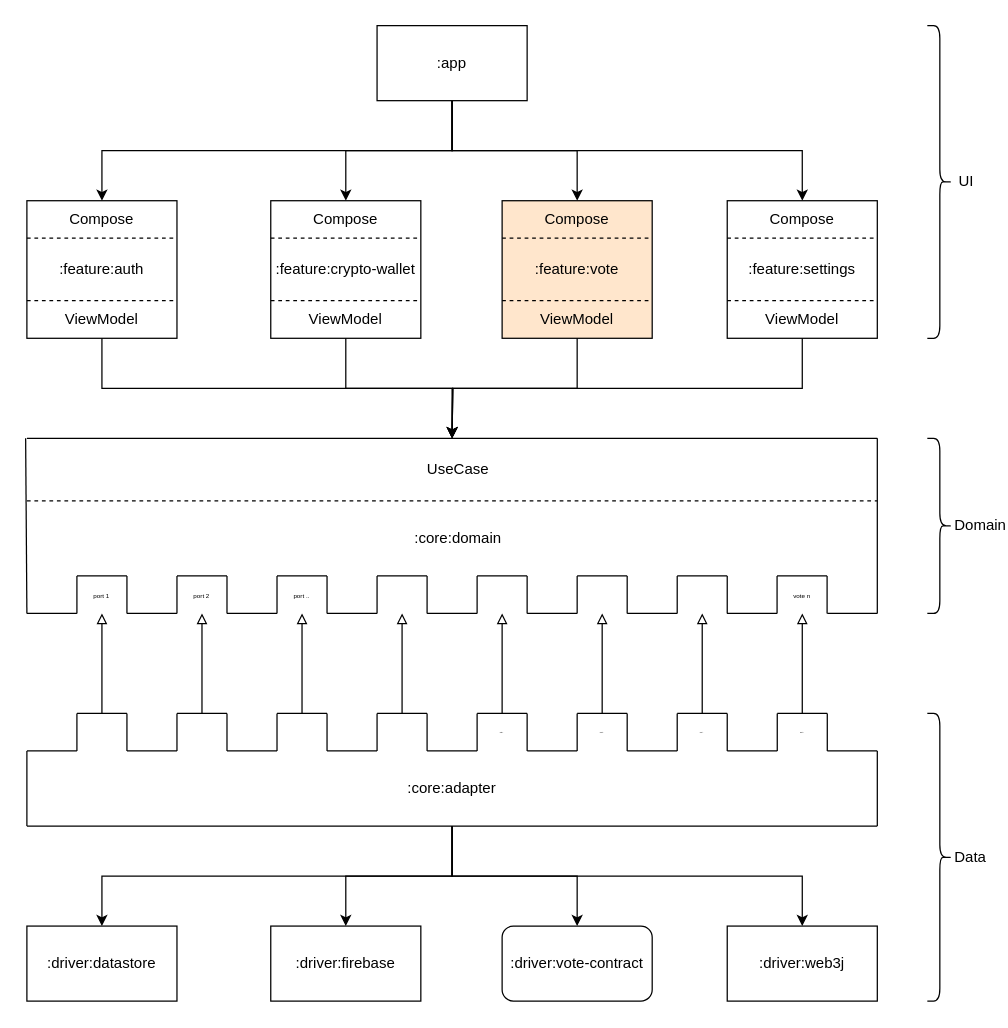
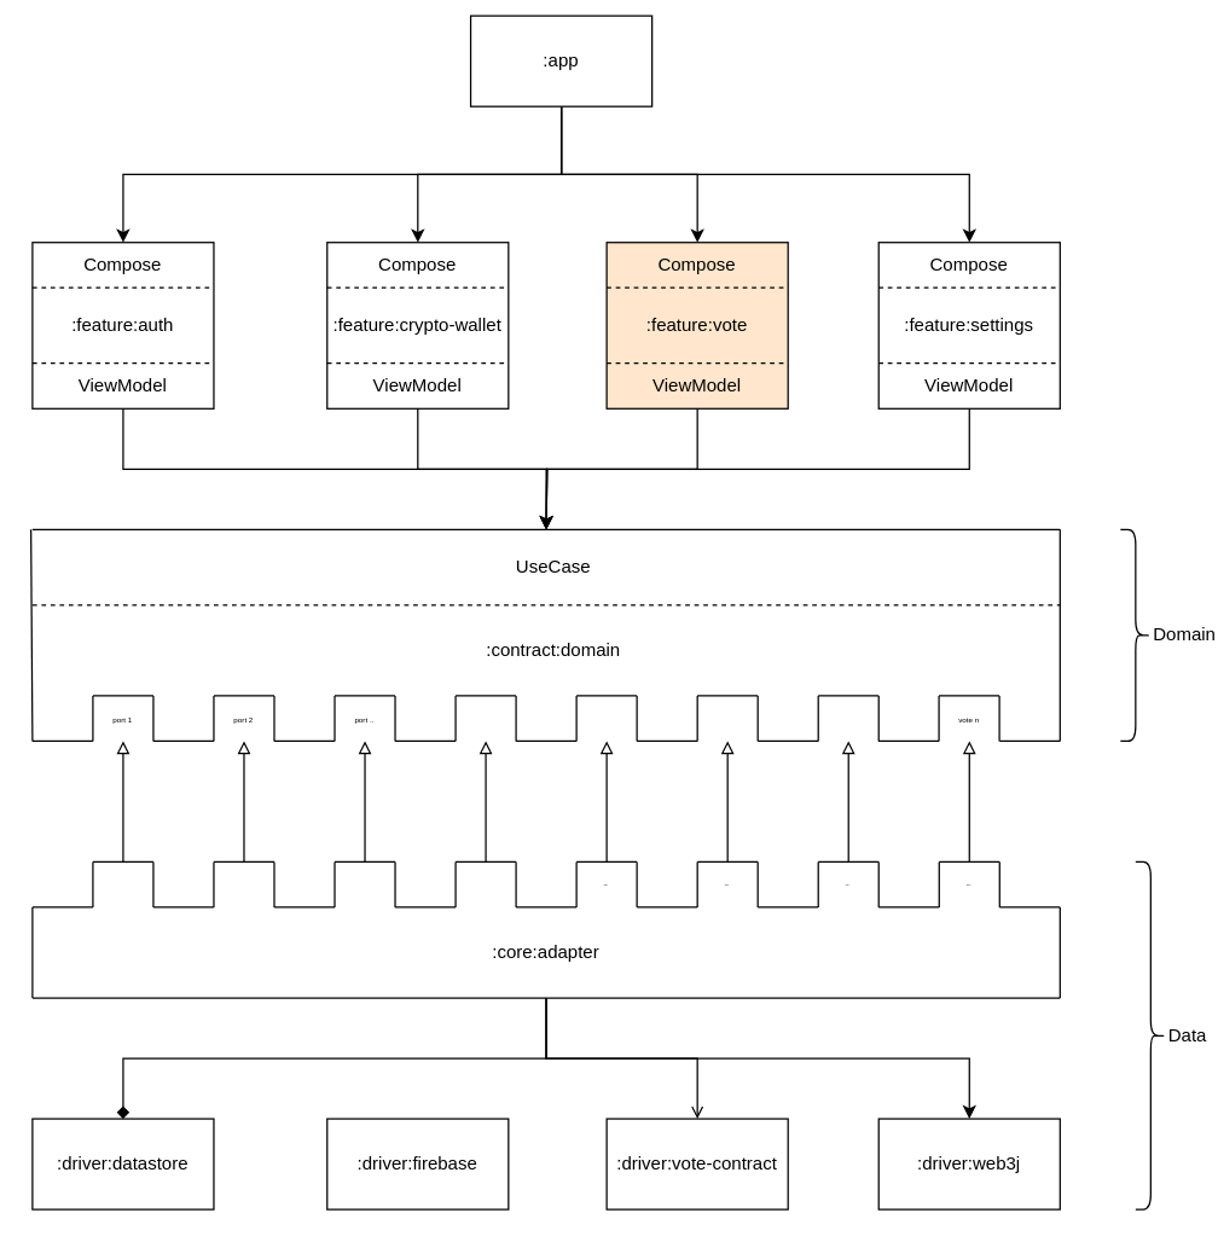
- <mxCell id="6" value=":app" style="rounded=0;whiteSpace=wrap;html=1;" parent="1" vertex="1"><mxGeometry x="301" y="20" width="120" height="60" as="geometry" /></mxCell>
+ <mxCell id="6" value=":app" style="rounded=0;whiteSpace=wrap;html=1;" parent="1" vertex="1"><mxGeometry x="311" y="10" width="120" height="60" as="geometry" /></mxCell>
- <mxCell id="128" value="&amp;nbsp;UI" style="shape=curlyBracket;whiteSpace=wrap;html=1;rounded=1;flipH=1;labelPosition=right;verticalLabelPosition=middle;align=left;verticalAlign=middle;" parent="1" vertex="1"><mxGeometry x="741" y="20" width="20" height="250" as="geometry" /></mxCell>
- <mxCell id="117" value=":core:domain" style="rounded=0;whiteSpace=wrap;html=1;fillColor=none;strokeColor=none;" parent="66" vertex="1"><mxGeometry x="286" y="50" width="120" height="60" as="geometry" /></mxCell>
+ <mxCell id="117" value=":contract:domain" style="rounded=0;whiteSpace=wrap;html=1;fillColor=none;strokeColor=none;" parent="66" vertex="1"><mxGeometry x="286" y="50" width="120" height="60" as="geometry" /></mxCell>
- <mxCell id="130" value="Data" style="shape=curlyBracket;whiteSpace=wrap;html=1;rounded=1;flipH=1;labelPosition=right;verticalLabelPosition=middle;align=left;verticalAlign=middle;" parent="1" vertex="1"><mxGeometry x="741" y="570" width="20" height="230" as="geometry" /></mxCell>
+ <mxCell id="130" value="Data" style="shape=curlyBracket;whiteSpace=wrap;html=1;rounded=1;flipH=1;labelPosition=right;verticalLabelPosition=middle;align=left;verticalAlign=middle;" parent="1" vertex="1"><mxGeometry x="751" y="570" width="20" height="230" as="geometry" /></mxCell>
- <mxCell id="62" style="edgeStyle=orthogonalEdgeStyle;rounded=0;orthogonalLoop=1;jettySize=auto;html=1;entryX=0.5;entryY=0;entryDx=0;entryDy=0;" parent="1" source="59" target="8" edge="1"><mxGeometry relative="1" as="geometry" /></mxCell>
- <mxCell id="65" style="edgeStyle=orthogonalEdgeStyle;rounded=0;orthogonalLoop=1;jettySize=auto;html=1;entryX=0.5;entryY=0;entryDx=0;entryDy=0;" parent="1" source="59" target="7" edge="1"><mxGeometry relative="1" as="geometry"><Array as="points"><mxPoint x="361" y="700" /><mxPoint x="81" y="700" /></Array></mxGeometry></mxCell>
+ <mxCell id="65" style="edgeStyle=orthogonalEdgeStyle;rounded=0;orthogonalLoop=1;jettySize=auto;html=1;entryX=0.5;entryY=0;entryDx=0;entryDy=0;endArrow=diamond;" parent="1" source="59" target="7" edge="1"><mxGeometry relative="1" as="geometry"><Array as="points"><mxPoint x="361" y="700" /><mxPoint x="81" y="700" /></Array></mxGeometry></mxCell>
- <mxCell id="63" style="edgeStyle=orthogonalEdgeStyle;rounded=0;orthogonalLoop=1;jettySize=auto;html=1;entryX=0.5;entryY=0;entryDx=0;entryDy=0;" parent="1" source="59" target="9" edge="1"><mxGeometry relative="1" as="geometry" /></mxCell>
+ <mxCell id="63" style="edgeStyle=orthogonalEdgeStyle;rounded=0;orthogonalLoop=1;jettySize=auto;html=1;entryX=0.5;entryY=0;entryDx=0;entryDy=0;endArrow=open;" parent="1" source="59" target="9" edge="1"><mxGeometry relative="1" as="geometry" /></mxCell>
- <mxCell id="9" value=":driver:vote-contract" style="whiteSpace=wrap;html=1;rounded=1;" parent="1" vertex="1"><mxGeometry x="401" y="740" width="120" height="60" as="geometry" /></mxCell>
+ <mxCell id="9" value=":driver:vote-contract" style="rounded=0;whiteSpace=wrap;html=1;" parent="1" vertex="1"><mxGeometry x="401" y="740" width="120" height="60" as="geometry" /></mxCell>
